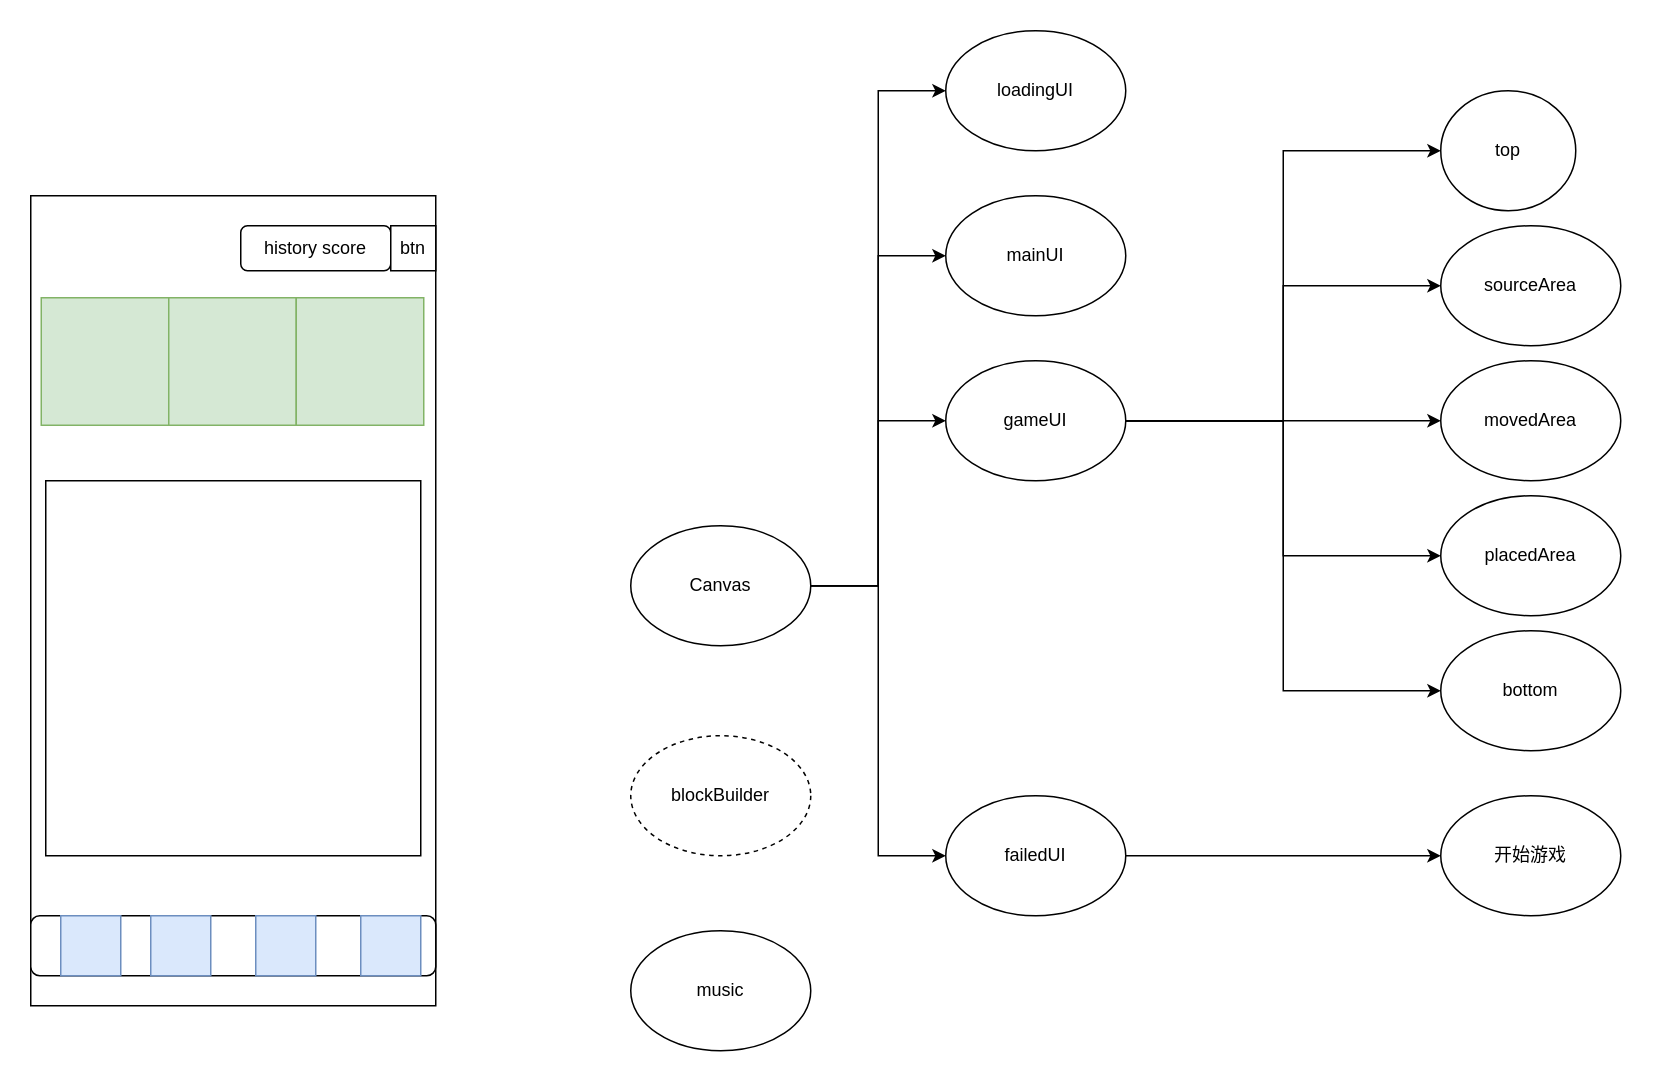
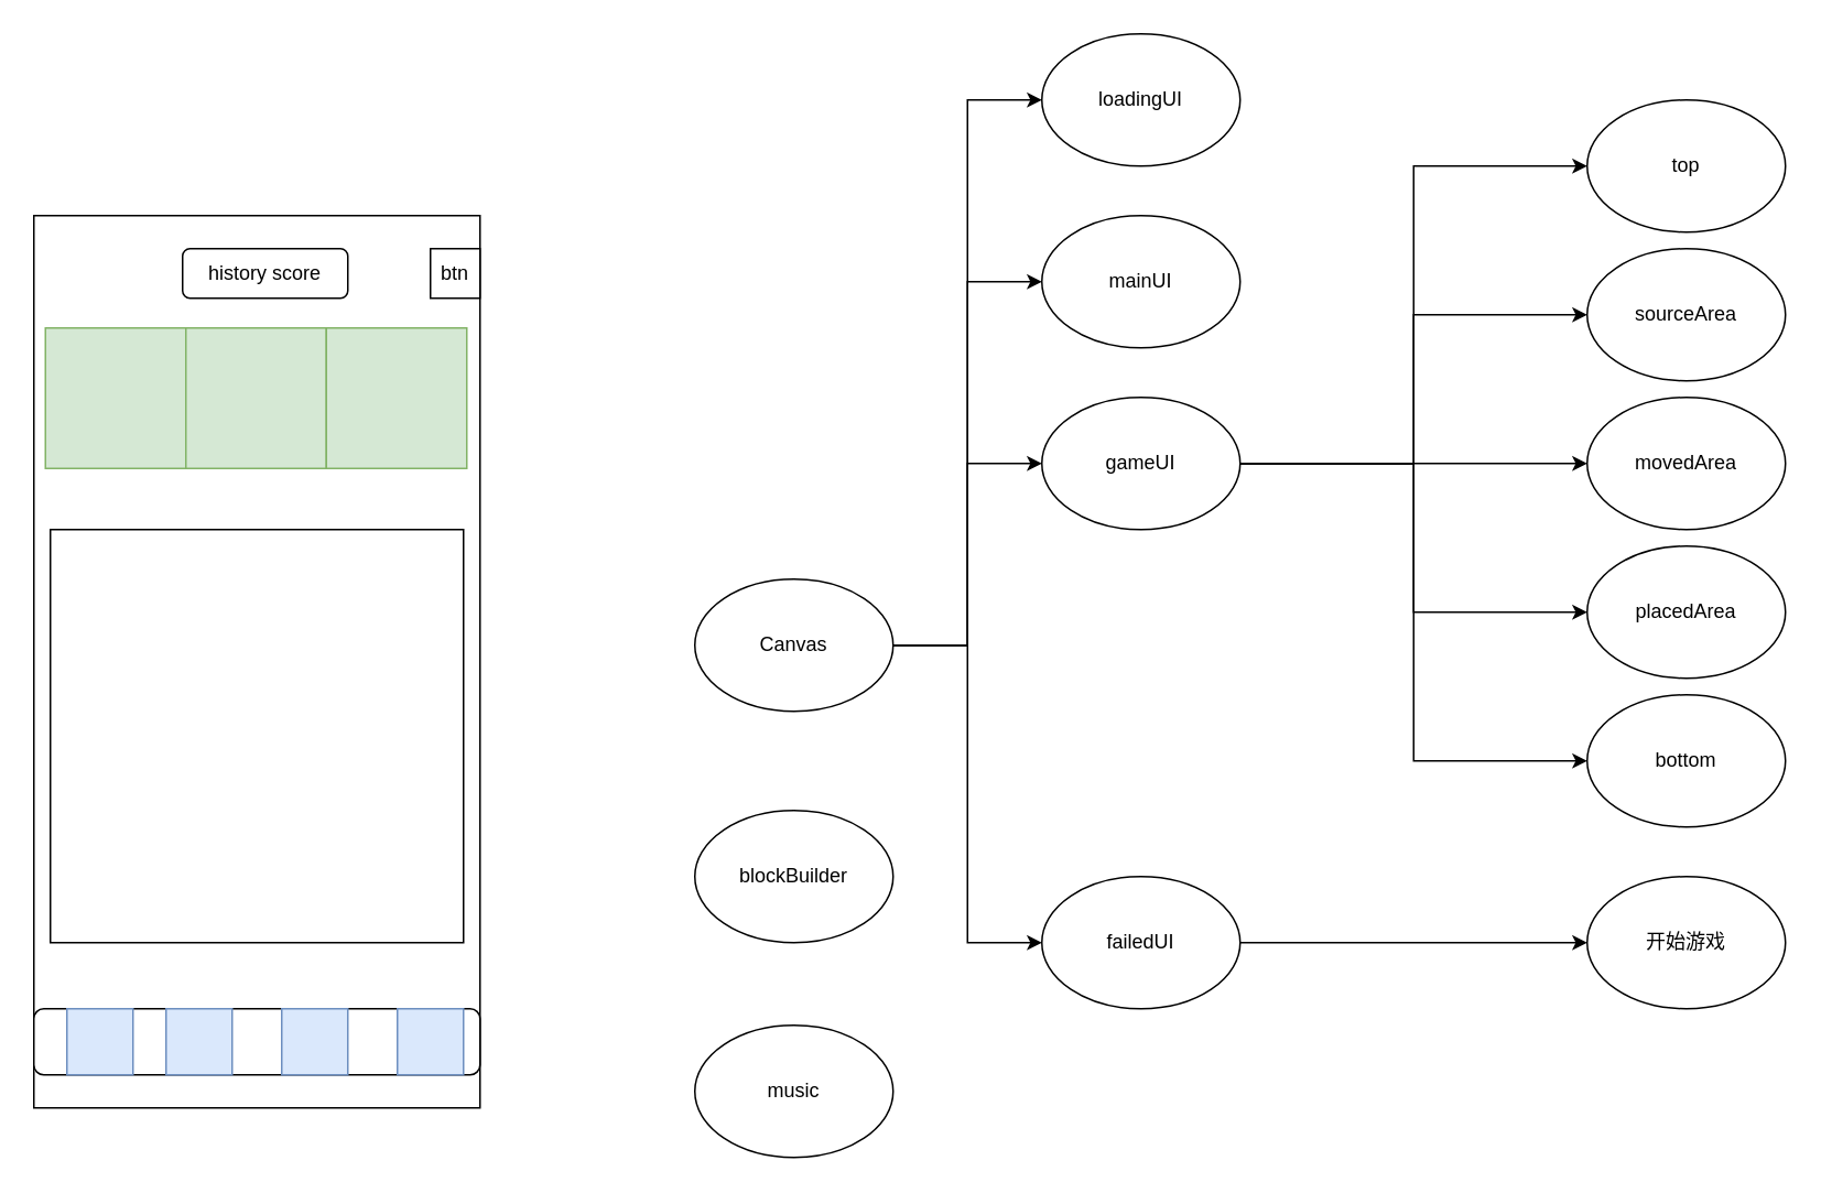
- <mxCell id="12" value="top" style="ellipse;whiteSpace=wrap;html=1;" vertex="1" parent="1"><mxGeometry x="960" y="60" width="90" height="80" as="geometry" /></mxCell>
+ <mxCell id="12" value="top" style="ellipse;whiteSpace=wrap;html=1;" vertex="1" parent="1"><mxGeometry x="960" y="60" width="120" height="80" as="geometry" /></mxCell>
- <mxCell id="24" value="history score" style="rounded=1;whiteSpace=wrap;html=1;" vertex="1" parent="1"><mxGeometry x="160" y="150" width="100" height="30" as="geometry" /></mxCell>
+ <mxCell id="24" value="history score" style="rounded=1;whiteSpace=wrap;html=1;" vertex="1" parent="1"><mxGeometry x="110" y="150" width="100" height="30" as="geometry" /></mxCell>
- <mxCell id="33" value="blockBuilder" style="ellipse;whiteSpace=wrap;html=1;dashed=1;" vertex="1" parent="1"><mxGeometry x="420" y="490" width="120" height="80" as="geometry" /></mxCell>
+ <mxCell id="33" value="blockBuilder" style="ellipse;whiteSpace=wrap;html=1;" vertex="1" parent="1"><mxGeometry x="420" y="490" width="120" height="80" as="geometry" /></mxCell>
